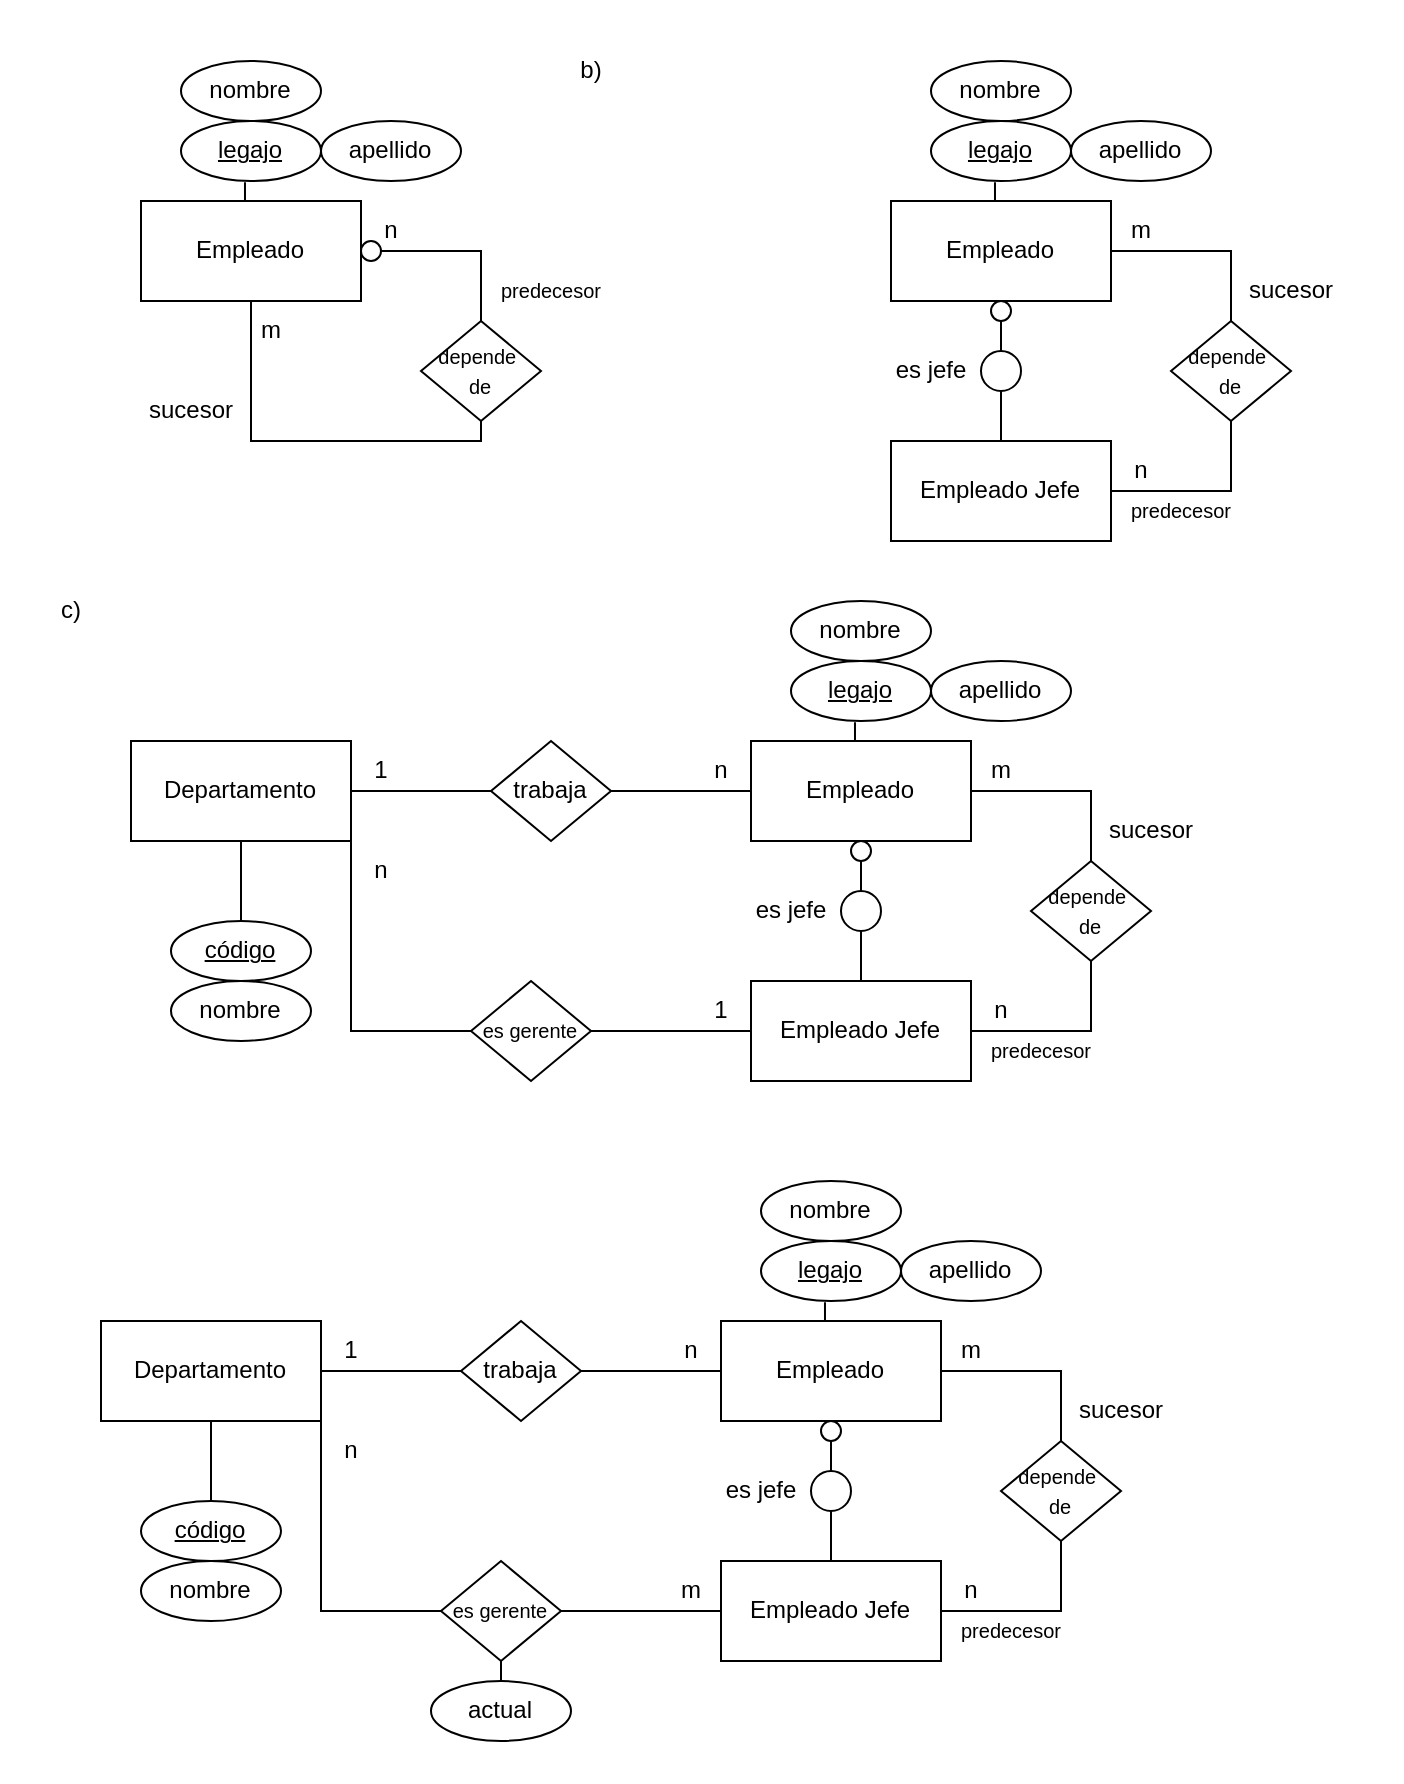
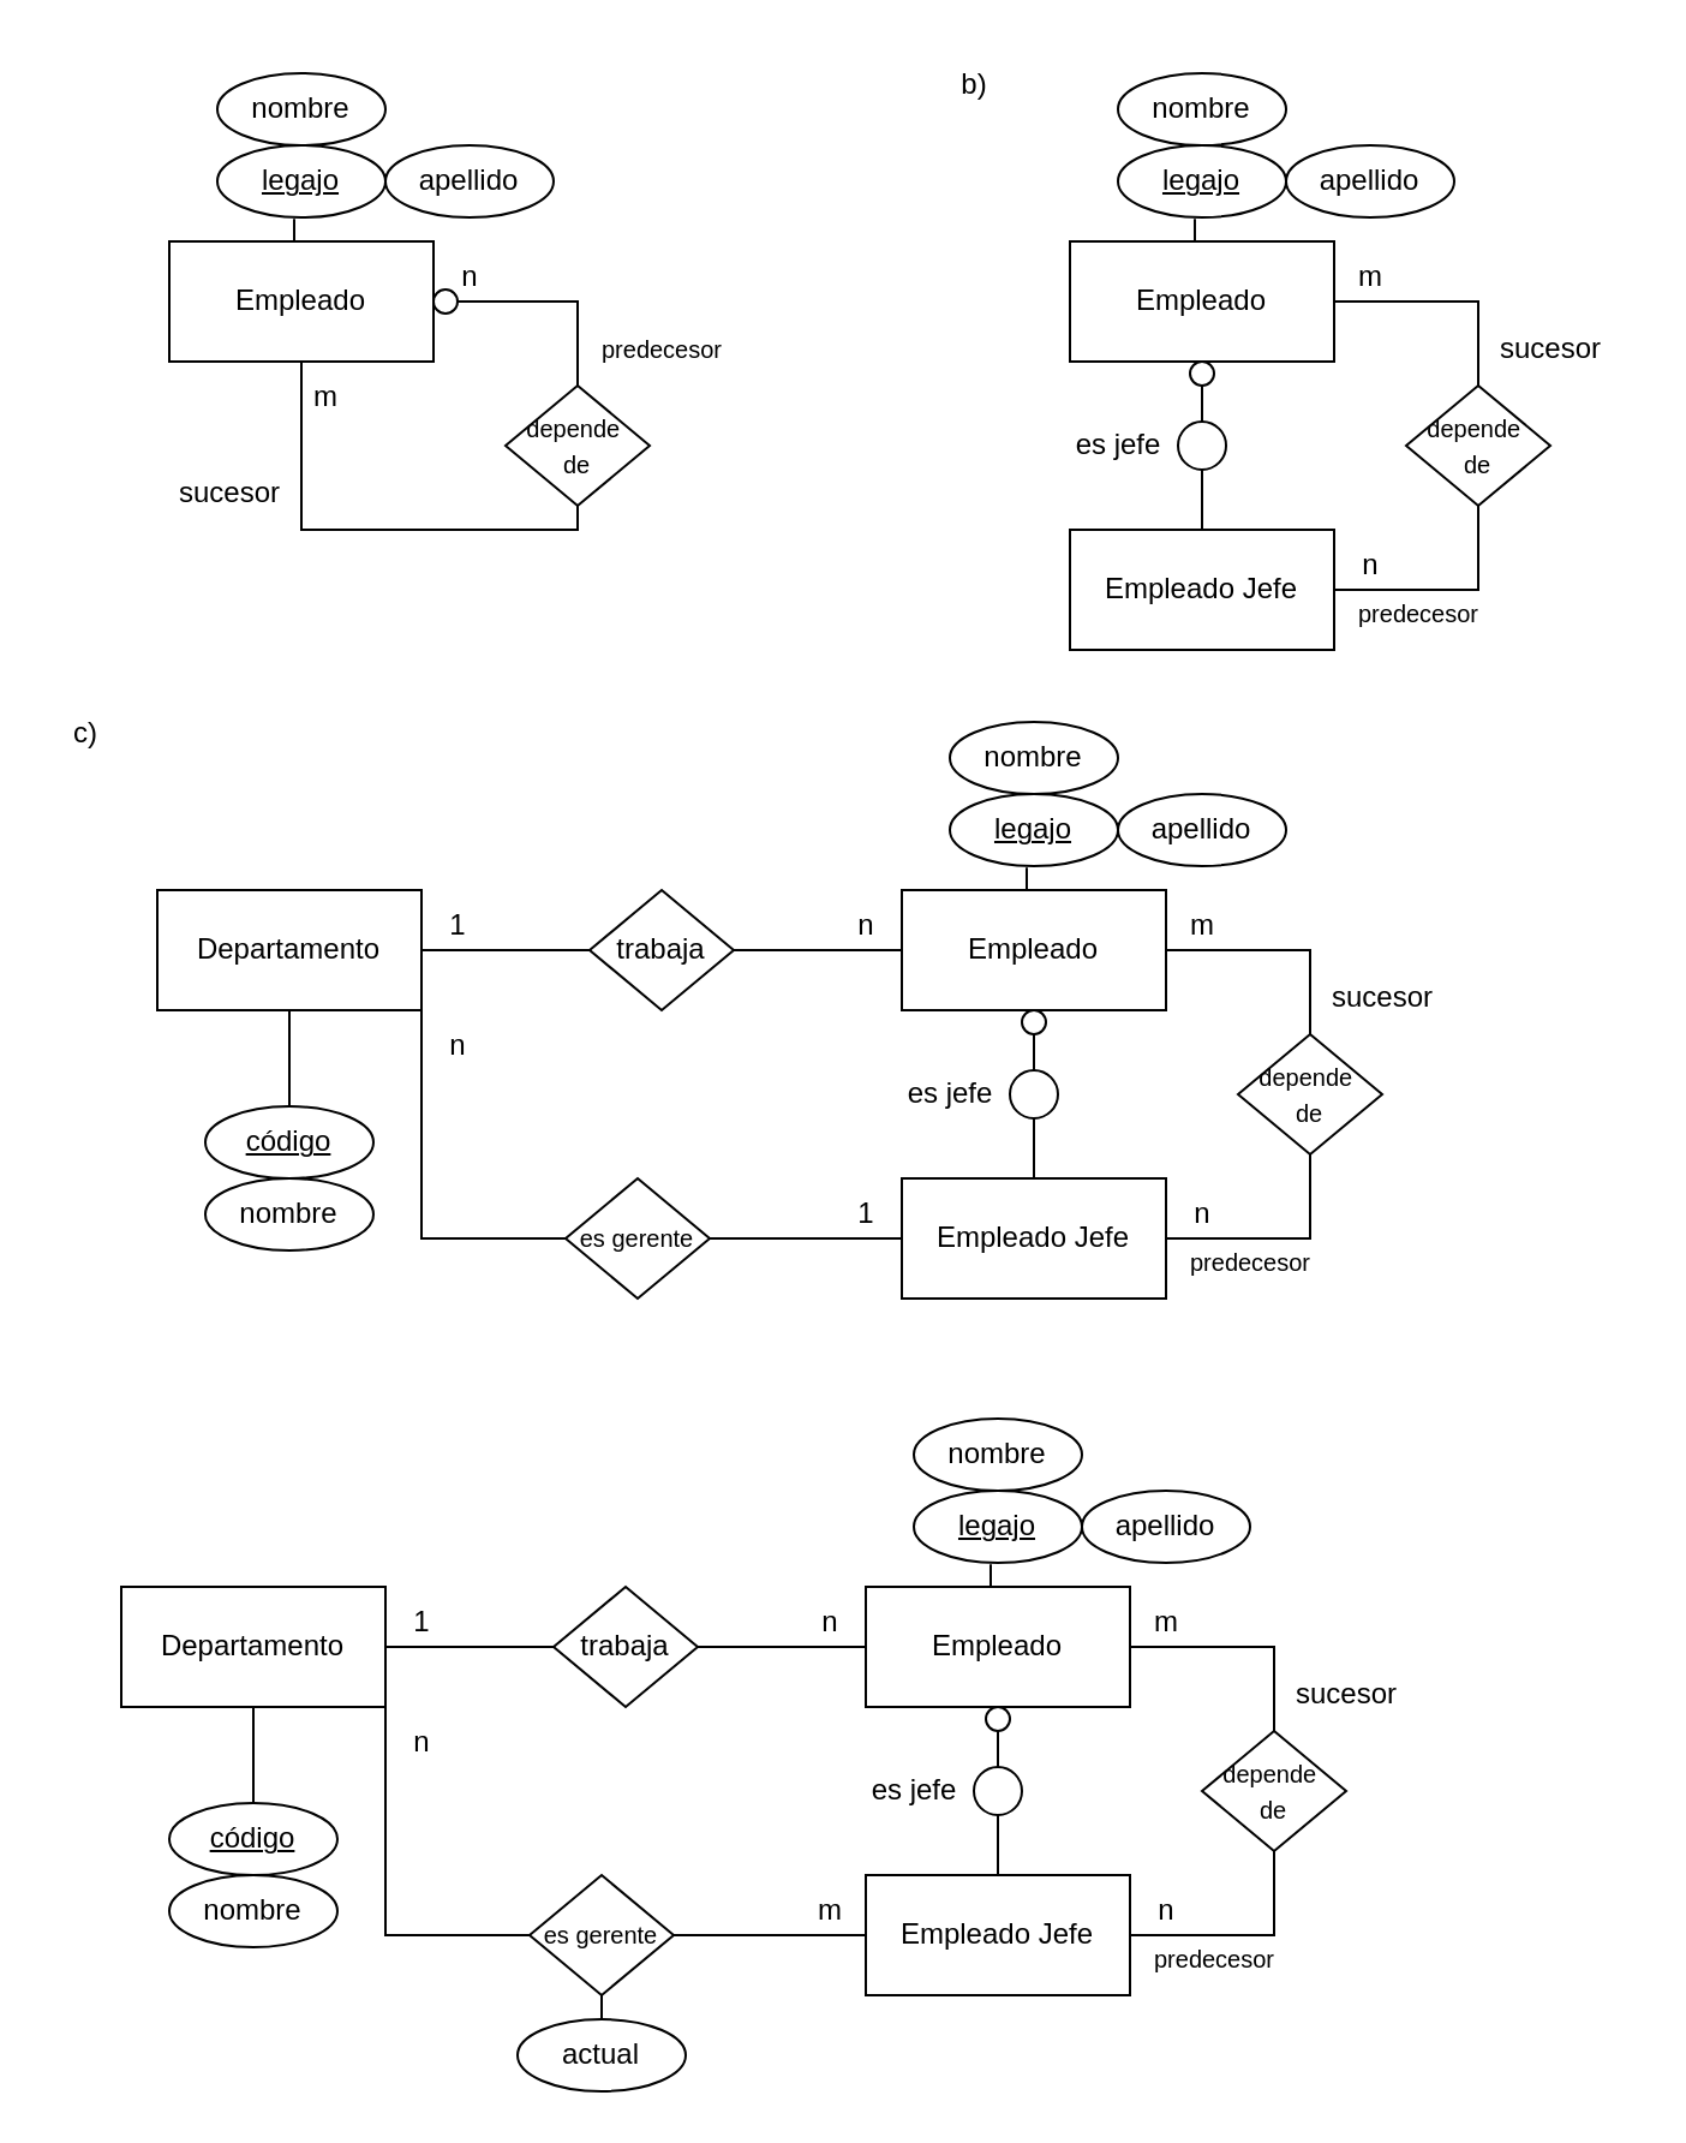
- <mxCell id="14" value="b)" style="text;html=1;align=center;verticalAlign=middle;resizable=0;points=[];autosize=1;strokeColor=none;fillColor=none;" vertex="1" parent="1"><mxGeometry x="280" y="20" width="30" height="30" as="geometry" /></mxCell>
+ <mxCell id="14" value="b)" style="text;html=1;align=center;verticalAlign=middle;resizable=0;points=[];autosize=1;strokeColor=none;fillColor=none;" vertex="1" parent="1"><mxGeometry x="390" y="20" width="30" height="30" as="geometry" /></mxCell>
